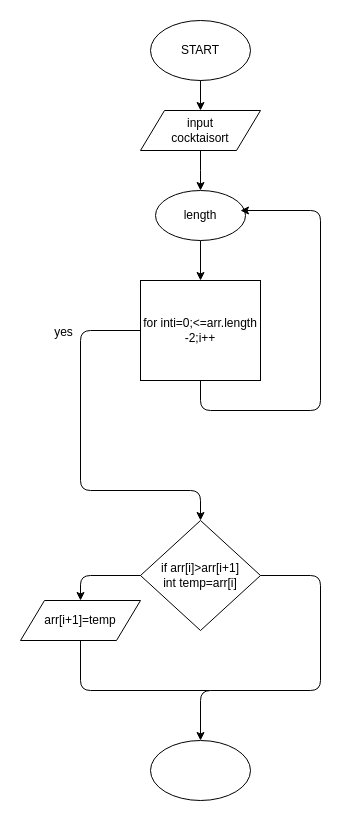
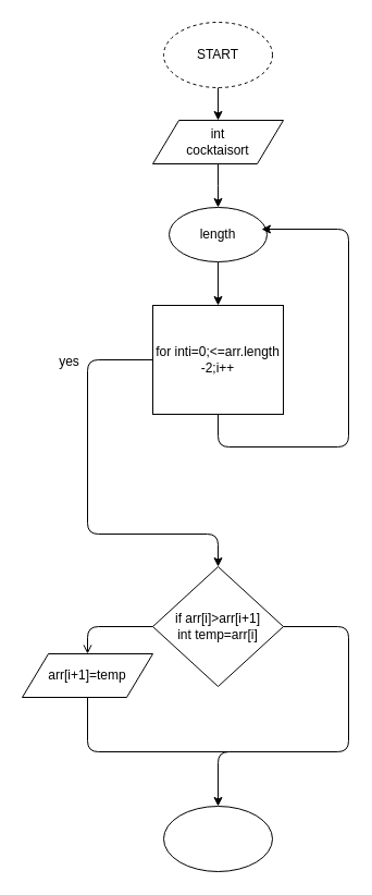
- <mxCell id="2" value="START" style="ellipse;whiteSpace=wrap;html=1;" vertex="1" parent="1"><mxGeometry x="150" y="20" width="100" height="60" as="geometry" /></mxCell>
+ <mxCell id="2" value="START" style="ellipse;whiteSpace=wrap;html=1;dashed=1;" vertex="1" parent="1"><mxGeometry x="150" y="20" width="100" height="60" as="geometry" /></mxCell>
- <mxCell id="5" value="input &lt;br&gt;cocktaisort" style="shape=parallelogram;perimeter=parallelogramPerimeter;whiteSpace=wrap;html=1;" vertex="1" parent="1"><mxGeometry x="140" y="110" width="120" height="40" as="geometry" /></mxCell>
+ <mxCell id="5" value="int &lt;br&gt;cocktaisort" style="shape=parallelogram;perimeter=parallelogramPerimeter;whiteSpace=wrap;html=1;" vertex="1" parent="1"><mxGeometry x="140" y="110" width="120" height="40" as="geometry" /></mxCell>
- <mxCell id="14" value="" style="endArrow=classic;html=1;exitX=0;exitY=0.5;exitDx=0;exitDy=0;" edge="1" parent="1" source="12" target="15"><mxGeometry width="50" height="50" relative="1" as="geometry"><mxPoint x="60" y="630" as="sourcePoint" /><mxPoint x="80" y="610" as="targetPoint" /><Array as="points"><mxPoint x="80" y="575" /></Array></mxGeometry></mxCell>
+ <mxCell id="14" value="" style="endArrow=open;html=1;exitX=0;exitY=0.5;exitDx=0;exitDy=0;" edge="1" parent="1" source="12" target="15"><mxGeometry width="50" height="50" relative="1" as="geometry"><mxPoint x="60" y="630" as="sourcePoint" /><mxPoint x="80" y="610" as="targetPoint" /><Array as="points"><mxPoint x="80" y="575" /></Array></mxGeometry></mxCell>
